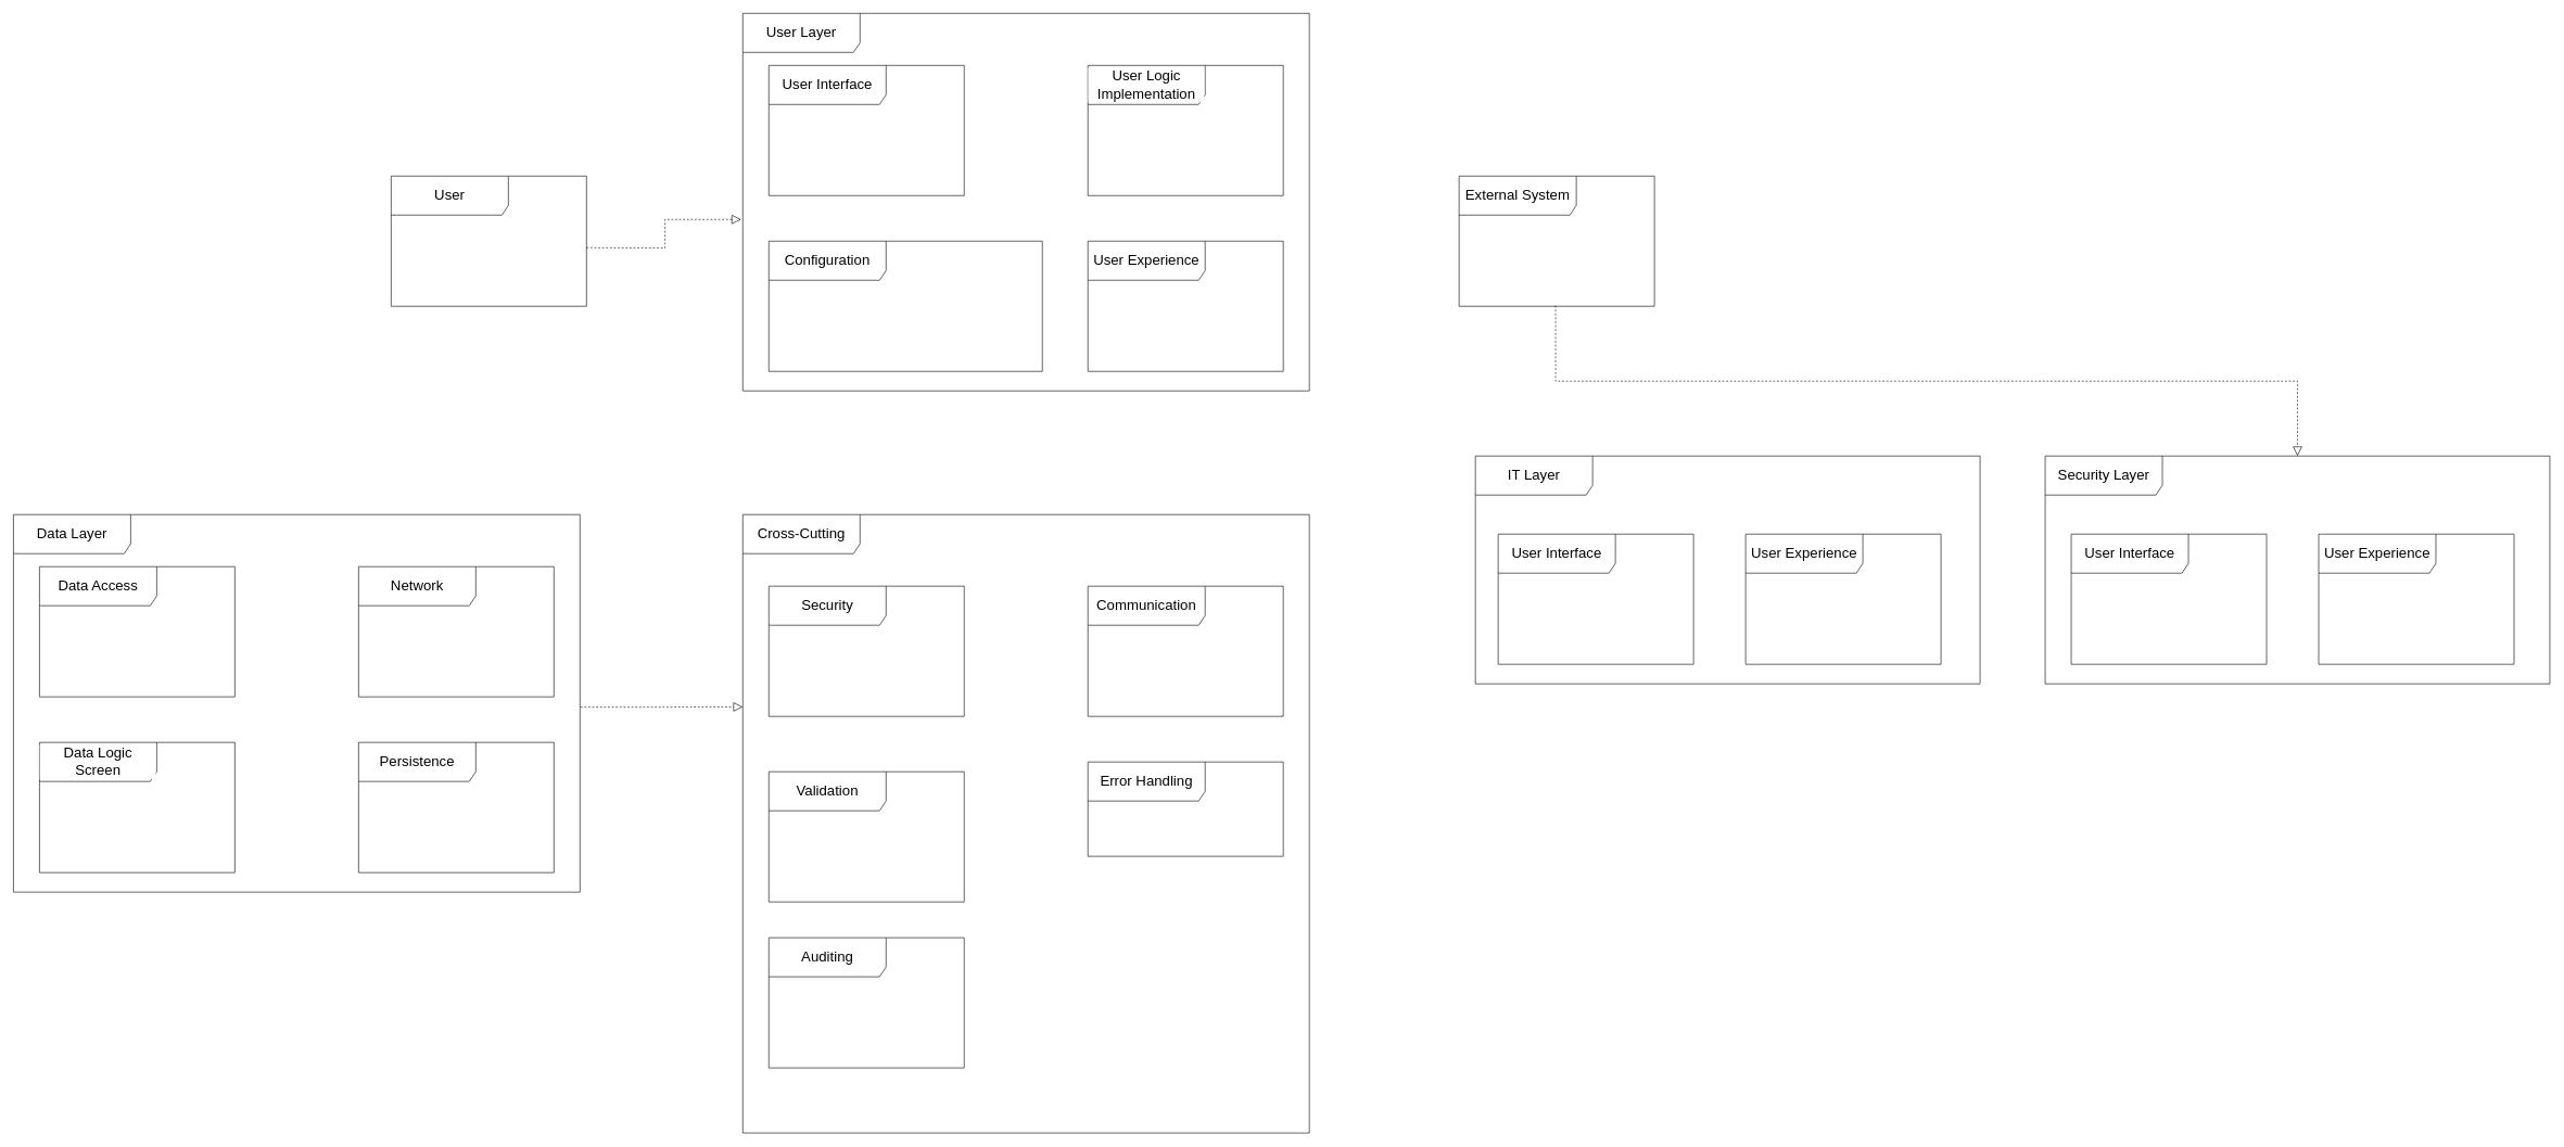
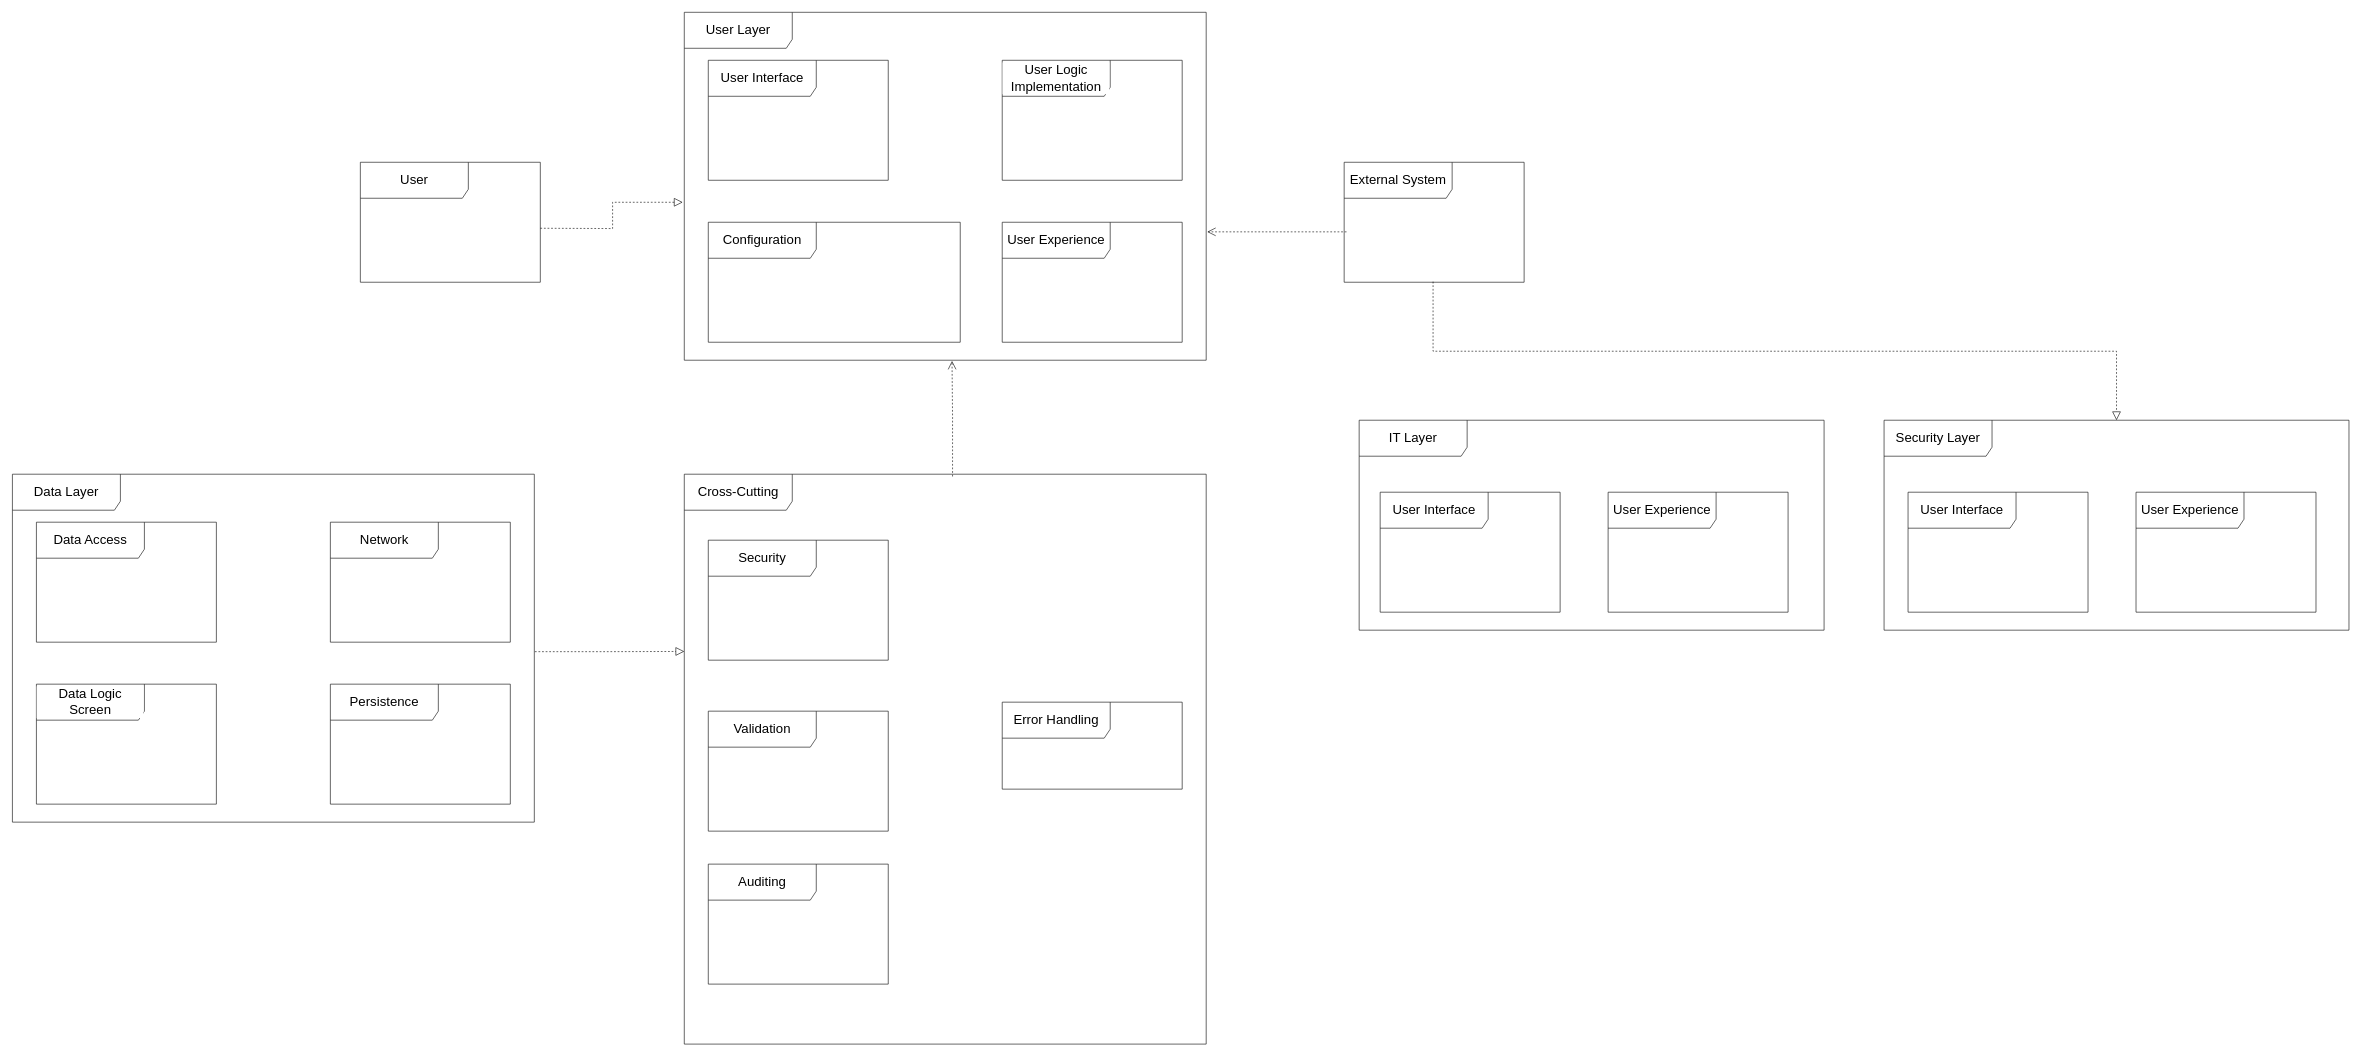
+ <mxCell id="30" value="" style="endArrow=open;endSize=12;dashed=1;html=1;rounded=0;strokeColor=default;align=center;verticalAlign=middle;fontFamily=Helvetica;fontSize=11;fontColor=default;labelBackgroundColor=default;edgeStyle=orthogonalEdgeStyle;exitX=0.013;exitY=0.58;exitDx=0;exitDy=0;exitPerimeter=0;entryX=1.002;entryY=0.631;entryDx=0;entryDy=0;entryPerimeter=0;" edge="1" parent="1" source="9" target="3"><mxGeometry width="160" relative="1" as="geometry"><mxPoint x="2140" y="650" as="sourcePoint" /><mxPoint x="2465" y="650" as="targetPoint" /></mxGeometry></mxCell>
+ <mxCell id="29" value="" style="endArrow=open;endSize=12;dashed=1;html=1;rounded=0;strokeColor=default;align=center;verticalAlign=middle;fontFamily=Helvetica;fontSize=11;fontColor=default;labelBackgroundColor=default;edgeStyle=orthogonalEdgeStyle;exitX=0.514;exitY=0.004;exitDx=0;exitDy=0;exitPerimeter=0;entryX=0.513;entryY=1.002;entryDx=0;entryDy=0;entryPerimeter=0;" edge="1" parent="1" source="17" target="3"><mxGeometry width="160" relative="1" as="geometry"><mxPoint x="1740" y="750" as="sourcePoint" /><mxPoint x="1900" y="750" as="targetPoint" /></mxGeometry></mxCell>
- <mxCell id="19" value="&lt;font style=&quot;font-size: 22px;&quot;&gt;Communication&lt;/font&gt;" style="shape=umlFrame;whiteSpace=wrap;html=1;pointerEvents=0;fontFamily=Helvetica;fontSize=11;fontColor=default;labelBackgroundColor=default;width=180;height=60;" vertex="1" parent="1"><mxGeometry x="1670" y="900" width="300" height="200" as="geometry" /></mxCell>
